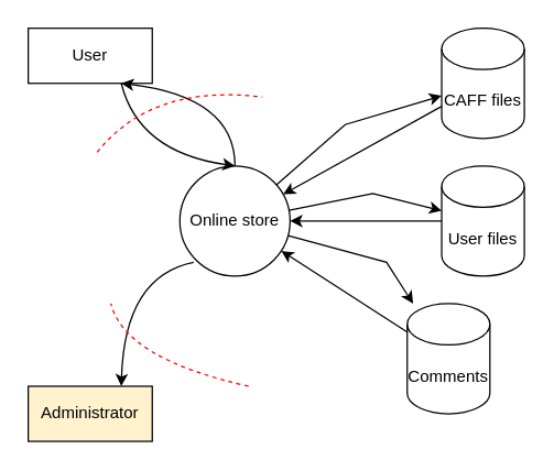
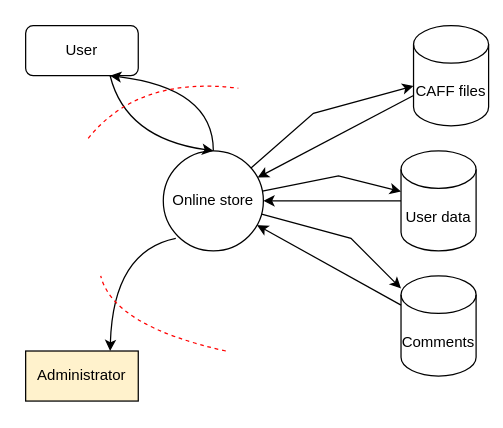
- <mxCell id="3" value="User" style="rounded=0;whiteSpace=wrap;html=1;" parent="1" vertex="1"><mxGeometry x="20" y="20" width="90" height="40" as="geometry" /></mxCell>
+ <mxCell id="3" value="User" style="whiteSpace=wrap;html=1;rounded=1;" parent="1" vertex="1"><mxGeometry x="20" y="20" width="90" height="40" as="geometry" /></mxCell>
- <mxCell id="6" value="CAFF files" style="shape=cylinder3;whiteSpace=wrap;html=1;boundedLbl=1;backgroundOutline=1;size=15;" parent="1" vertex="1"><mxGeometry x="320" y="20" width="60" height="80" as="geometry" /></mxCell>
+ <mxCell id="6" value="CAFF files" style="shape=cylinder3;whiteSpace=wrap;html=1;boundedLbl=1;backgroundOutline=1;size=15;" parent="1" vertex="1"><mxGeometry x="330" y="20" width="60" height="80" as="geometry" /></mxCell>
- <mxCell id="5" value="User files" style="shape=cylinder3;whiteSpace=wrap;html=1;boundedLbl=1;backgroundOutline=1;size=15;" parent="1" vertex="1"><mxGeometry x="320" y="120" width="60" height="80" as="geometry" /></mxCell>
+ <mxCell id="5" value="User data" style="shape=cylinder3;whiteSpace=wrap;html=1;boundedLbl=1;backgroundOutline=1;size=15;" parent="1" vertex="1"><mxGeometry x="320" y="120" width="60" height="80" as="geometry" /></mxCell>
- <mxCell id="12" value="Comments" style="shape=cylinder3;whiteSpace=wrap;html=1;boundedLbl=1;backgroundOutline=1;size=15;" vertex="1" parent="1"><mxGeometry x="295" y="220" width="60" height="80" as="geometry" /></mxCell>
+ <mxCell id="12" value="Comments" style="shape=cylinder3;whiteSpace=wrap;html=1;boundedLbl=1;backgroundOutline=1;size=15;" vertex="1" parent="1"><mxGeometry x="320" y="220" width="60" height="80" as="geometry" /></mxCell>
